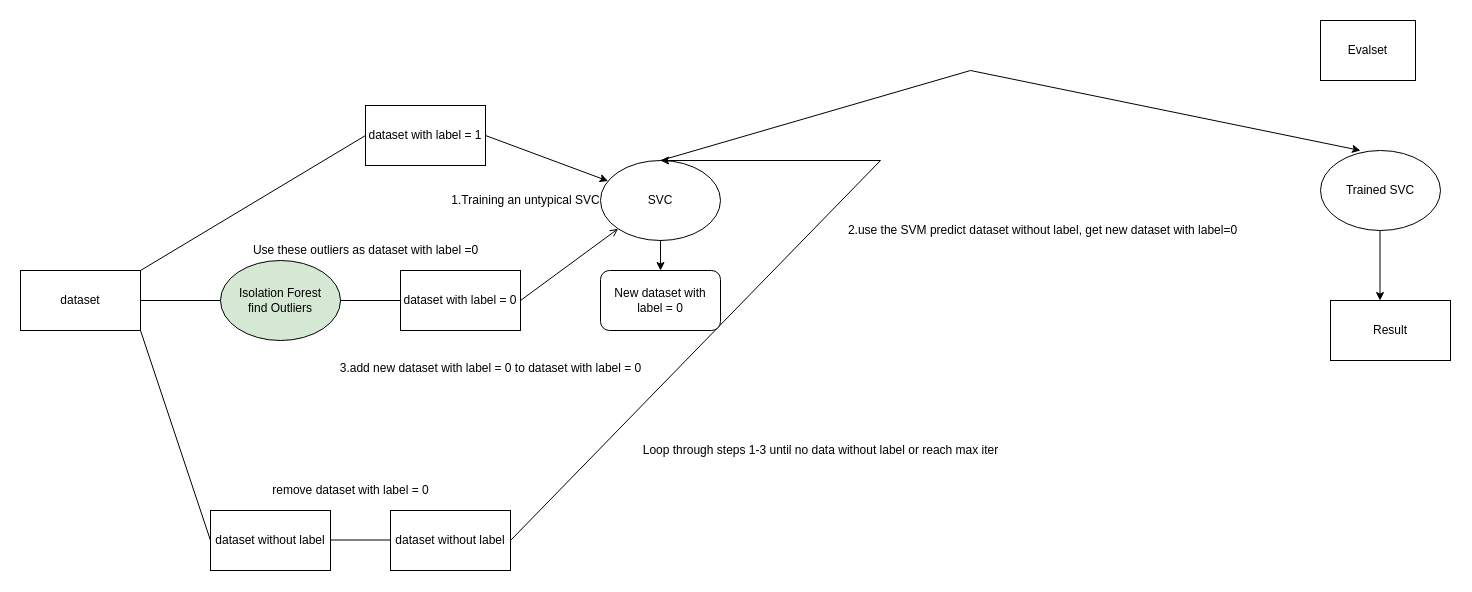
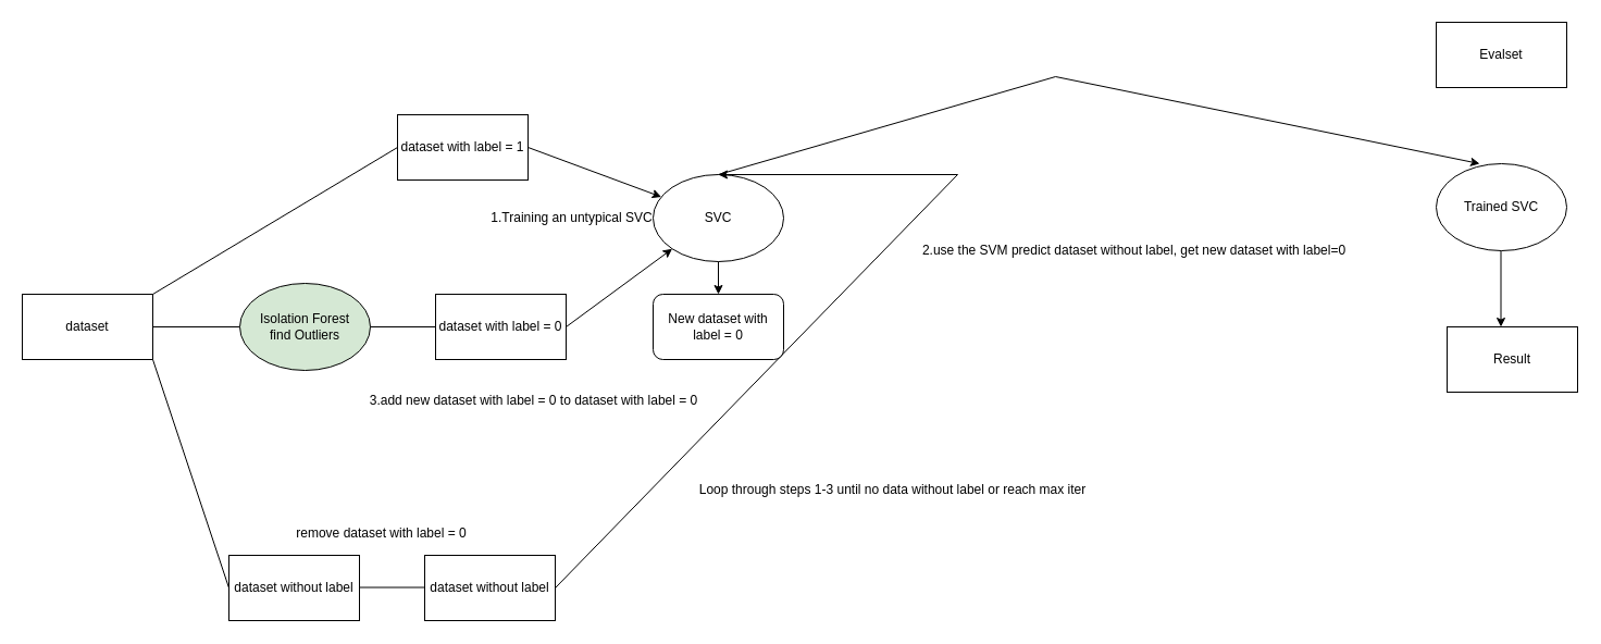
- <mxCell id="27" value="Evalset" style="rounded=0;whiteSpace=wrap;html=1;" vertex="1" parent="1"><mxGeometry x="1320" y="20" width="95" height="60" as="geometry" /></mxCell>
+ <mxCell id="27" value="Evalset" style="rounded=0;whiteSpace=wrap;html=1;" vertex="1" parent="1"><mxGeometry x="1320" y="20" width="120" height="60" as="geometry" /></mxCell>
- <mxCell id="16" value="" style="endArrow=open;html=1;rounded=0;exitX=1;exitY=0.5;exitDx=0;exitDy=0;entryX=0;entryY=1;entryDx=0;entryDy=0;" edge="1" parent="1" source="9" target="15"><mxGeometry width="50" height="50" relative="1" as="geometry"><mxPoint x="400" y="420" as="sourcePoint" /><mxPoint x="450" y="370" as="targetPoint" /></mxGeometry></mxCell>
+ <mxCell id="16" value="" style="endArrow=classic;html=1;rounded=0;exitX=1;exitY=0.5;exitDx=0;exitDy=0;entryX=0;entryY=1;entryDx=0;entryDy=0;" edge="1" parent="1" source="9" target="15"><mxGeometry width="50" height="50" relative="1" as="geometry"><mxPoint x="400" y="420" as="sourcePoint" /><mxPoint x="450" y="370" as="targetPoint" /></mxGeometry></mxCell>
- <mxCell id="11" value="Use these outliers as dataset with label =0" style="text;html=1;align=center;verticalAlign=middle;resizable=0;points=[];autosize=1;strokeColor=none;fillColor=none;" vertex="1" parent="1"><mxGeometry x="245" y="240" width="240" height="20" as="geometry" /></mxCell>
